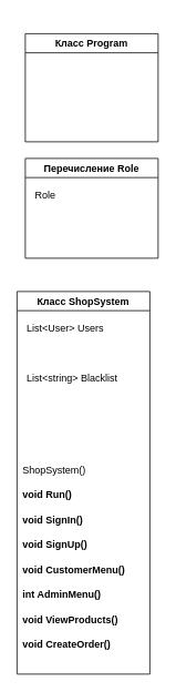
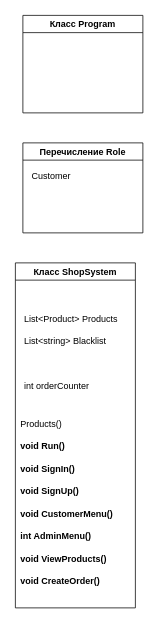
- <mxCell id="2" value="Класс Program" style="swimlane;whiteSpace=wrap;html=1;" vertex="1" parent="1"><mxGeometry x="30" y="40" width="160" height="130" as="geometry" /></mxCell>
+ <mxCell id="2" value="Класс Program" style="swimlane;whiteSpace=wrap;html=1;" vertex="1" parent="1"><mxGeometry x="30" y="20" width="160" height="130" as="geometry" /></mxCell>
- <mxCell id="4" value="Role" style="text;html=1;align=left;verticalAlign=middle;whiteSpace=wrap;rounded=0;" vertex="1" parent="3"><mxGeometry x="10" y="30" width="60" height="30" as="geometry" /></mxCell>
+ <mxCell id="4" value="Customer" style="text;html=1;align=left;verticalAlign=middle;whiteSpace=wrap;rounded=0;" vertex="1" parent="3"><mxGeometry x="10" y="30" width="60" height="30" as="geometry" /></mxCell>
- <mxCell id="6" value="List&amp;lt;User&amp;gt; Users" style="text;html=1;align=left;verticalAlign=middle;whiteSpace=wrap;rounded=0;" vertex="1" parent="5"><mxGeometry x="10" y="30" width="130" height="30" as="geometry" /></mxCell>
+ <mxCell id="7" value="List&amp;lt;Product&amp;gt; Products" style="text;html=1;align=left;verticalAlign=middle;whiteSpace=wrap;rounded=0;" vertex="1" parent="5"><mxGeometry x="10" y="60" width="140" height="30" as="geometry" /></mxCell>
+ <mxCell id="9" value="int orderCounter" style="text;html=1;align=left;verticalAlign=middle;whiteSpace=wrap;rounded=0;" vertex="1" parent="5"><mxGeometry x="10" y="150" width="140" height="30" as="geometry" /></mxCell>
- <mxCell id="10" value="ShopSystem()" style="text;html=1;align=left;verticalAlign=middle;whiteSpace=wrap;rounded=0;" vertex="1" parent="5"><mxGeometry x="5" y="200" width="140" height="30" as="geometry" /></mxCell>
+ <mxCell id="10" value="Products()" style="text;html=1;align=left;verticalAlign=middle;whiteSpace=wrap;rounded=0;" vertex="1" parent="5"><mxGeometry x="5" y="200" width="140" height="30" as="geometry" /></mxCell>
